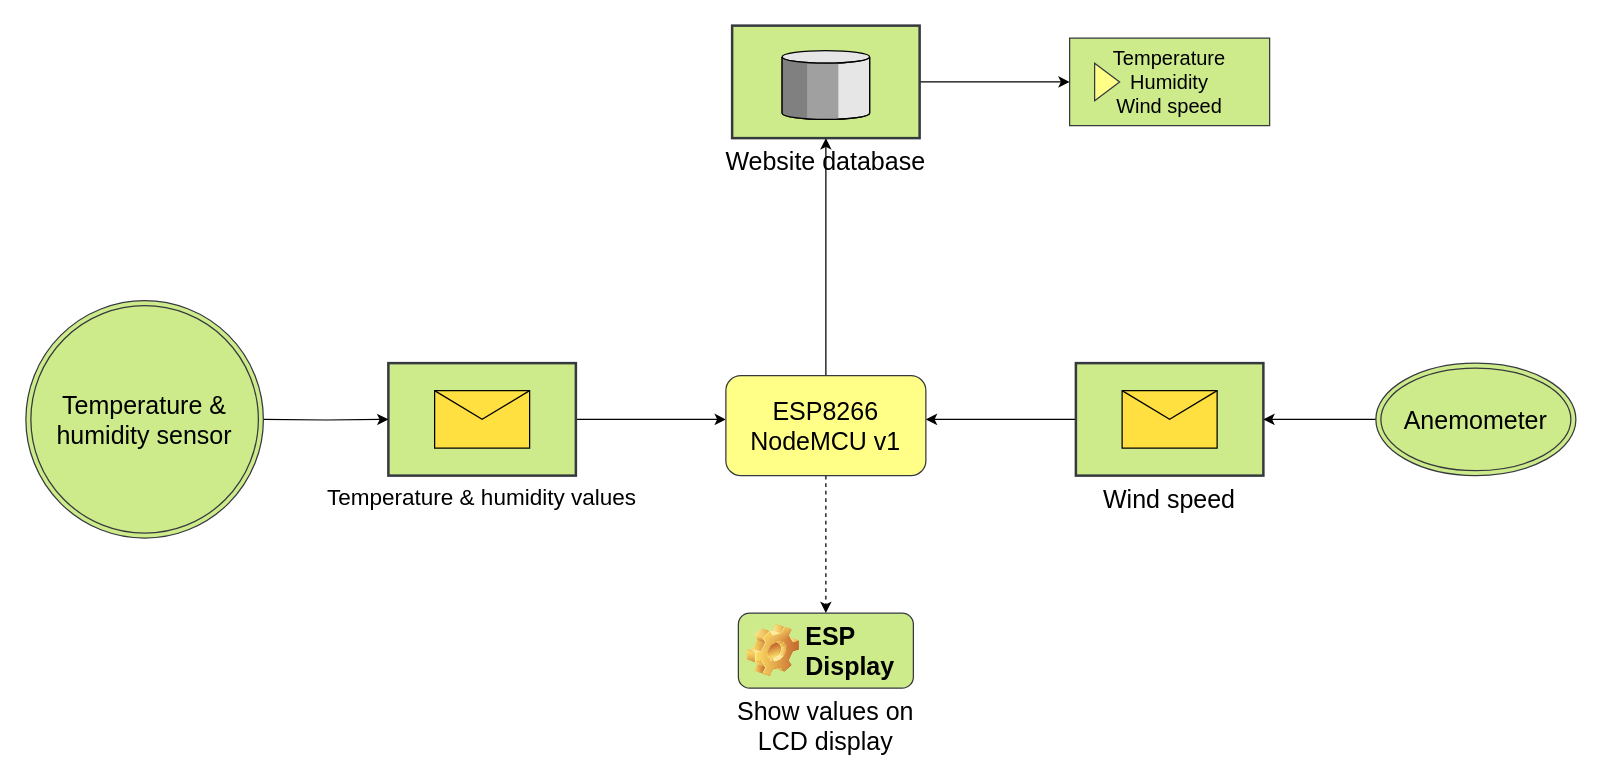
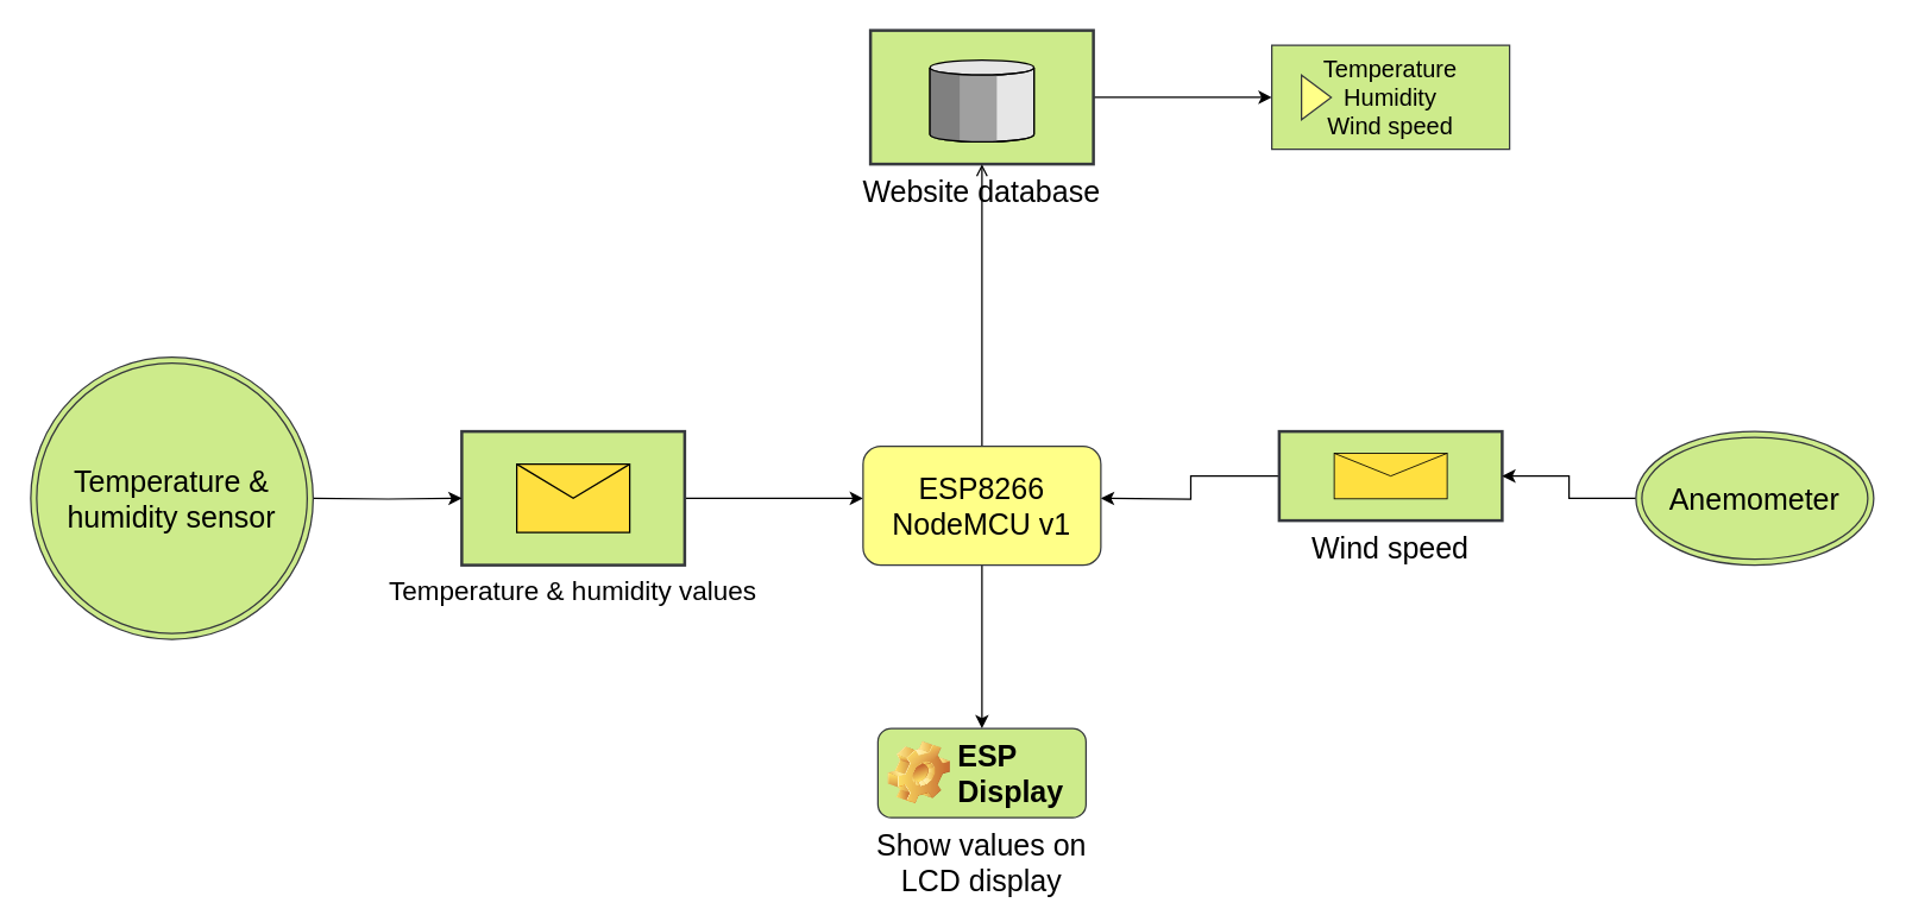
- <mxCell id="9" style="edgeStyle=orthogonalEdgeStyle;rounded=0;orthogonalLoop=1;jettySize=auto;html=1;exitX=0.5;exitY=0;exitDx=0;exitDy=0;fontSize=16;" edge="1" parent="1" source="10" target="7"><mxGeometry relative="1" as="geometry" /></mxCell>
+ <mxCell id="9" style="edgeStyle=orthogonalEdgeStyle;rounded=0;orthogonalLoop=1;jettySize=auto;html=1;exitX=0.5;exitY=0;exitDx=0;exitDy=0;fontSize=16;endArrow=open;" edge="1" parent="1" source="10" target="7"><mxGeometry relative="1" as="geometry" /></mxCell>
- <mxCell id="5" value="Wind speed" style="strokeWidth=2;outlineConnect=0;dashed=0;align=center;fontSize=20;fillColor=#cdeb8b;verticalLabelPosition=bottom;verticalAlign=top;shape=mxgraph.eip.envelope_wrapper;strokeColor=#36393d;" vertex="1" parent="1"><mxGeometry x="860" y="290" width="150" height="90" as="geometry" /></mxCell>
+ <mxCell id="5" value="Wind speed" style="strokeWidth=2;outlineConnect=0;dashed=0;align=center;fontSize=20;fillColor=#cdeb8b;verticalLabelPosition=bottom;verticalAlign=top;shape=mxgraph.eip.envelope_wrapper;strokeColor=#36393d;" vertex="1" parent="1"><mxGeometry x="860" y="290" width="150" height="60" as="geometry" /></mxCell>
- <mxCell id="8" style="edgeStyle=orthogonalEdgeStyle;rounded=0;orthogonalLoop=1;jettySize=auto;html=1;entryX=0.5;entryY=0;entryDx=0;entryDy=0;fontSize=20;dashed=1;" edge="1" parent="1" source="10" target="12"><mxGeometry relative="1" as="geometry" /></mxCell>
+ <mxCell id="8" style="edgeStyle=orthogonalEdgeStyle;rounded=0;orthogonalLoop=1;jettySize=auto;html=1;entryX=0.5;entryY=0;entryDx=0;entryDy=0;fontSize=20;" edge="1" parent="1" source="10" target="12"><mxGeometry relative="1" as="geometry" /></mxCell>
